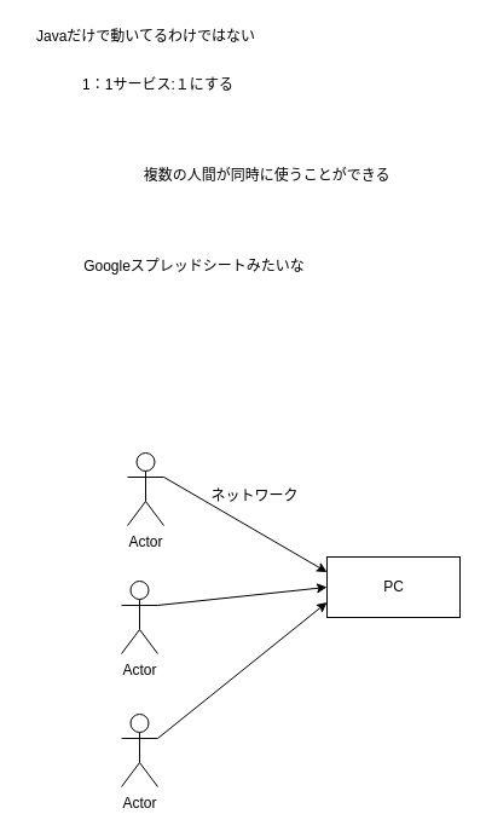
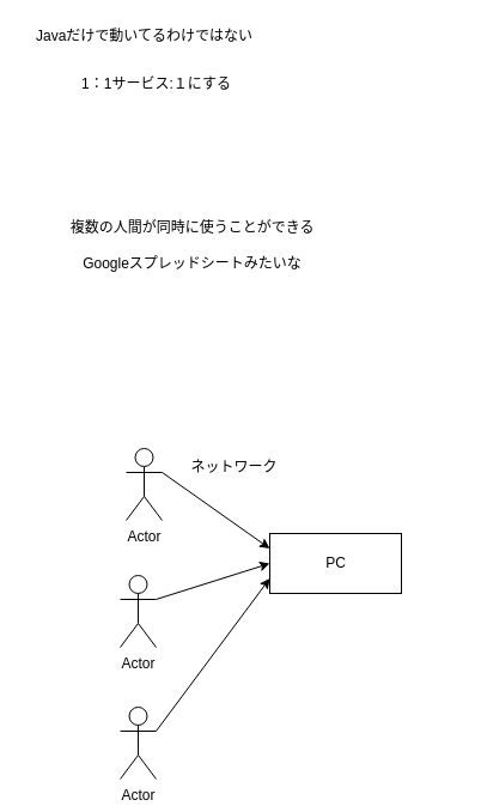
- <mxCell id="4" value="複数の人間が同時に使うことができる" style="text;html=1;align=center;verticalAlign=middle;resizable=0;points=[];autosize=1;strokeColor=none;" vertex="1" parent="1"><mxGeometry x="110" y="135" width="220" height="20" as="geometry" /></mxCell>
+ <mxCell id="4" value="複数の人間が同時に使うことができる" style="text;html=1;align=center;verticalAlign=middle;resizable=0;points=[];autosize=1;strokeColor=none;" vertex="1" parent="1"><mxGeometry x="50" y="180" width="220" height="20" as="geometry" /></mxCell>
- <mxCell id="13" value="ネットワーク" style="text;html=1;align=center;verticalAlign=middle;resizable=0;points=[];autosize=1;strokeColor=none;" vertex="1" parent="1"><mxGeometry x="165" y="400" width="90" height="20" as="geometry" /></mxCell>
+ <mxCell id="13" value="ネットワーク" style="text;html=1;align=center;verticalAlign=middle;resizable=0;points=[];autosize=1;strokeColor=none;" vertex="1" parent="1"><mxGeometry x="150" y="380" width="90" height="20" as="geometry" /></mxCell>
- <mxCell id="8" value="PC" style="html=1;" vertex="1" parent="1"><mxGeometry x="270" y="460" width="110" height="50" as="geometry" /></mxCell>
+ <mxCell id="8" value="PC" style="html=1;" vertex="1" parent="1"><mxGeometry x="225" y="445" width="110" height="50" as="geometry" /></mxCell>
